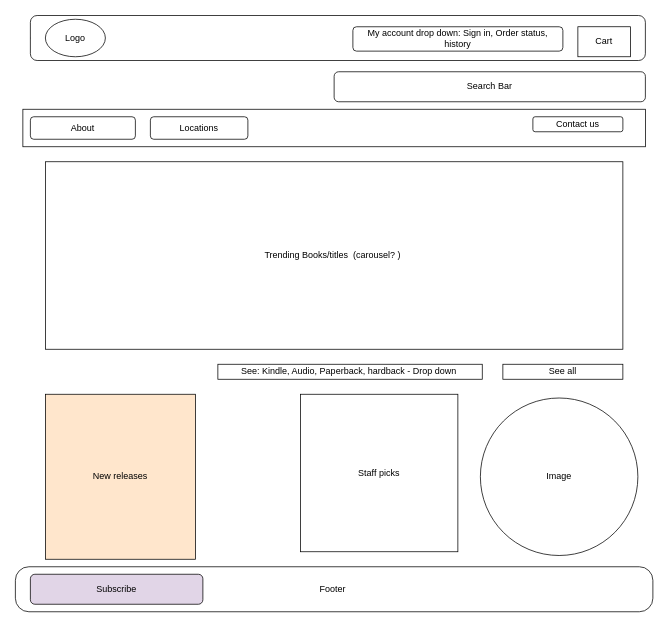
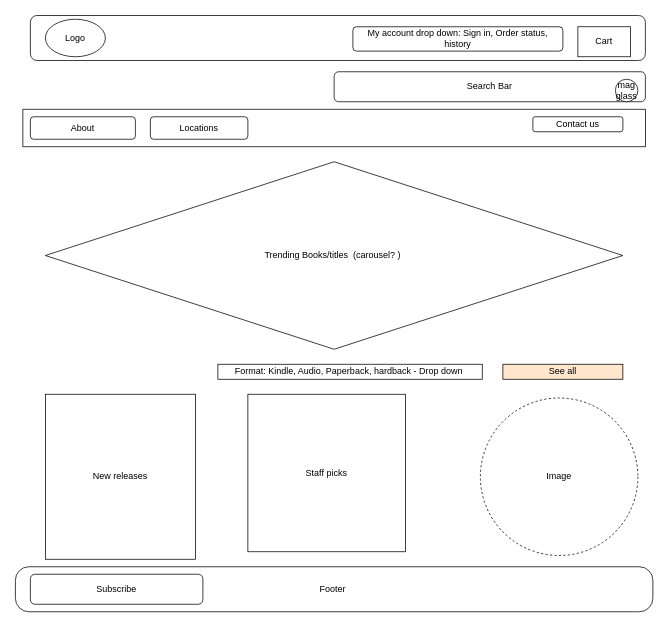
+ <mxCell id="15" value="mag glass" style="ellipse;whiteSpace=wrap;html=1;aspect=fixed;" vertex="1" parent="1"><mxGeometry x="820" y="105" width="30" height="30" as="geometry" /></mxCell>
- <mxCell id="12" value="Trending Books/titles&amp;nbsp; (carousel? )&amp;nbsp;" style="rounded=0;whiteSpace=wrap;html=1;" vertex="1" parent="1"><mxGeometry x="60" y="215" width="770" height="250" as="geometry" /></mxCell>
+ <mxCell id="12" value="Trending Books/titles&amp;nbsp; (carousel? )&amp;nbsp;" style="rhombus;whiteSpace=wrap;html=1;" vertex="1" parent="1"><mxGeometry x="60" y="215" width="770" height="250" as="geometry" /></mxCell>
- <mxCell id="18" value="See: Kindle, Audio, Paperback, hardback - Drop down&amp;nbsp;" style="rounded=0;whiteSpace=wrap;html=1;" vertex="1" parent="1"><mxGeometry x="290" y="485" width="352.5" height="20" as="geometry" /></mxCell>
+ <mxCell id="18" value="Format: Kindle, Audio, Paperback, hardback - Drop down&amp;nbsp;" style="rounded=0;whiteSpace=wrap;html=1;" vertex="1" parent="1"><mxGeometry x="290" y="485" width="352.5" height="20" as="geometry" /></mxCell>
- <mxCell id="13" value="See all" style="rounded=0;whiteSpace=wrap;html=1;" vertex="1" parent="1"><mxGeometry x="670" y="485" width="160" height="20" as="geometry" /></mxCell>
+ <mxCell id="13" value="See all" style="rounded=0;whiteSpace=wrap;html=1;fillColor=#ffe6cc;" vertex="1" parent="1"><mxGeometry x="670" y="485" width="160" height="20" as="geometry" /></mxCell>
- <mxCell id="19" value="Staff picks" style="whiteSpace=wrap;html=1;aspect=fixed;" vertex="1" parent="1"><mxGeometry x="400" y="525" width="210" height="210" as="geometry" /></mxCell>
+ <mxCell id="19" value="Staff picks" style="whiteSpace=wrap;html=1;aspect=fixed;" vertex="1" parent="1"><mxGeometry x="330" y="525" width="210" height="210" as="geometry" /></mxCell>
- <mxCell id="17" value="New releases" style="rounded=0;whiteSpace=wrap;html=1;fillColor=#ffe6cc;" vertex="1" parent="1"><mxGeometry x="60" y="525" width="200" height="220" as="geometry" /></mxCell>
+ <mxCell id="17" value="New releases" style="rounded=0;whiteSpace=wrap;html=1;" vertex="1" parent="1"><mxGeometry x="60" y="525" width="200" height="220" as="geometry" /></mxCell>
- <mxCell id="20" value="Image" style="ellipse;whiteSpace=wrap;html=1;aspect=fixed;" vertex="1" parent="1"><mxGeometry x="640" y="530" width="210" height="210" as="geometry" /></mxCell>
+ <mxCell id="20" value="Image" style="ellipse;whiteSpace=wrap;html=1;aspect=fixed;dashed=1;" vertex="1" parent="1"><mxGeometry x="640" y="530" width="210" height="210" as="geometry" /></mxCell>
- <mxCell id="11" value="Subscribe" style="rounded=1;whiteSpace=wrap;html=1;fillColor=#e1d5e7;" vertex="1" parent="1"><mxGeometry x="40" y="765" width="230" height="40" as="geometry" /></mxCell>
+ <mxCell id="11" value="Subscribe" style="rounded=1;whiteSpace=wrap;html=1;" vertex="1" parent="1"><mxGeometry x="40" y="765" width="230" height="40" as="geometry" /></mxCell>
